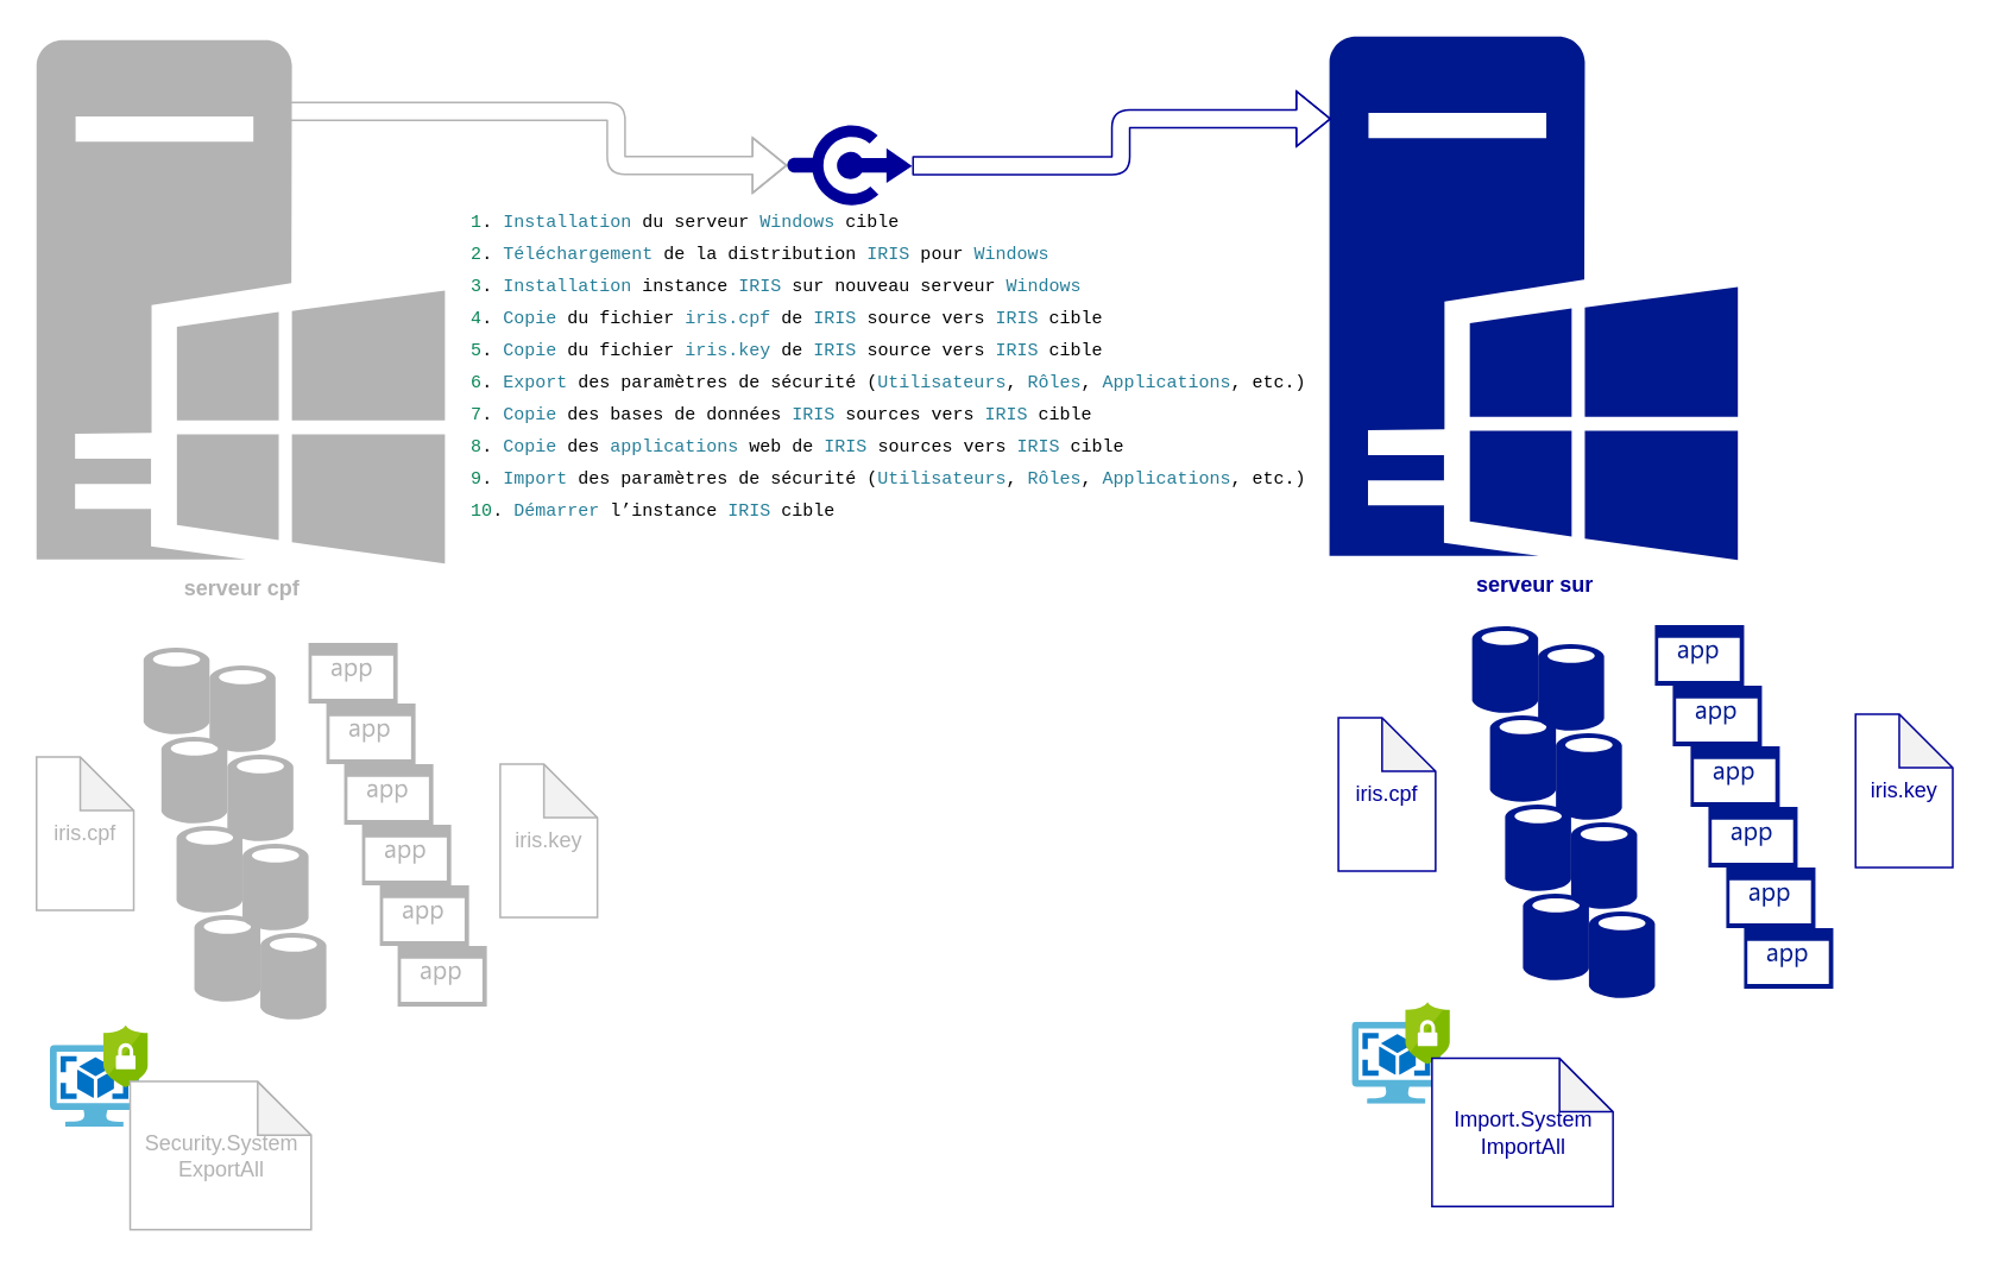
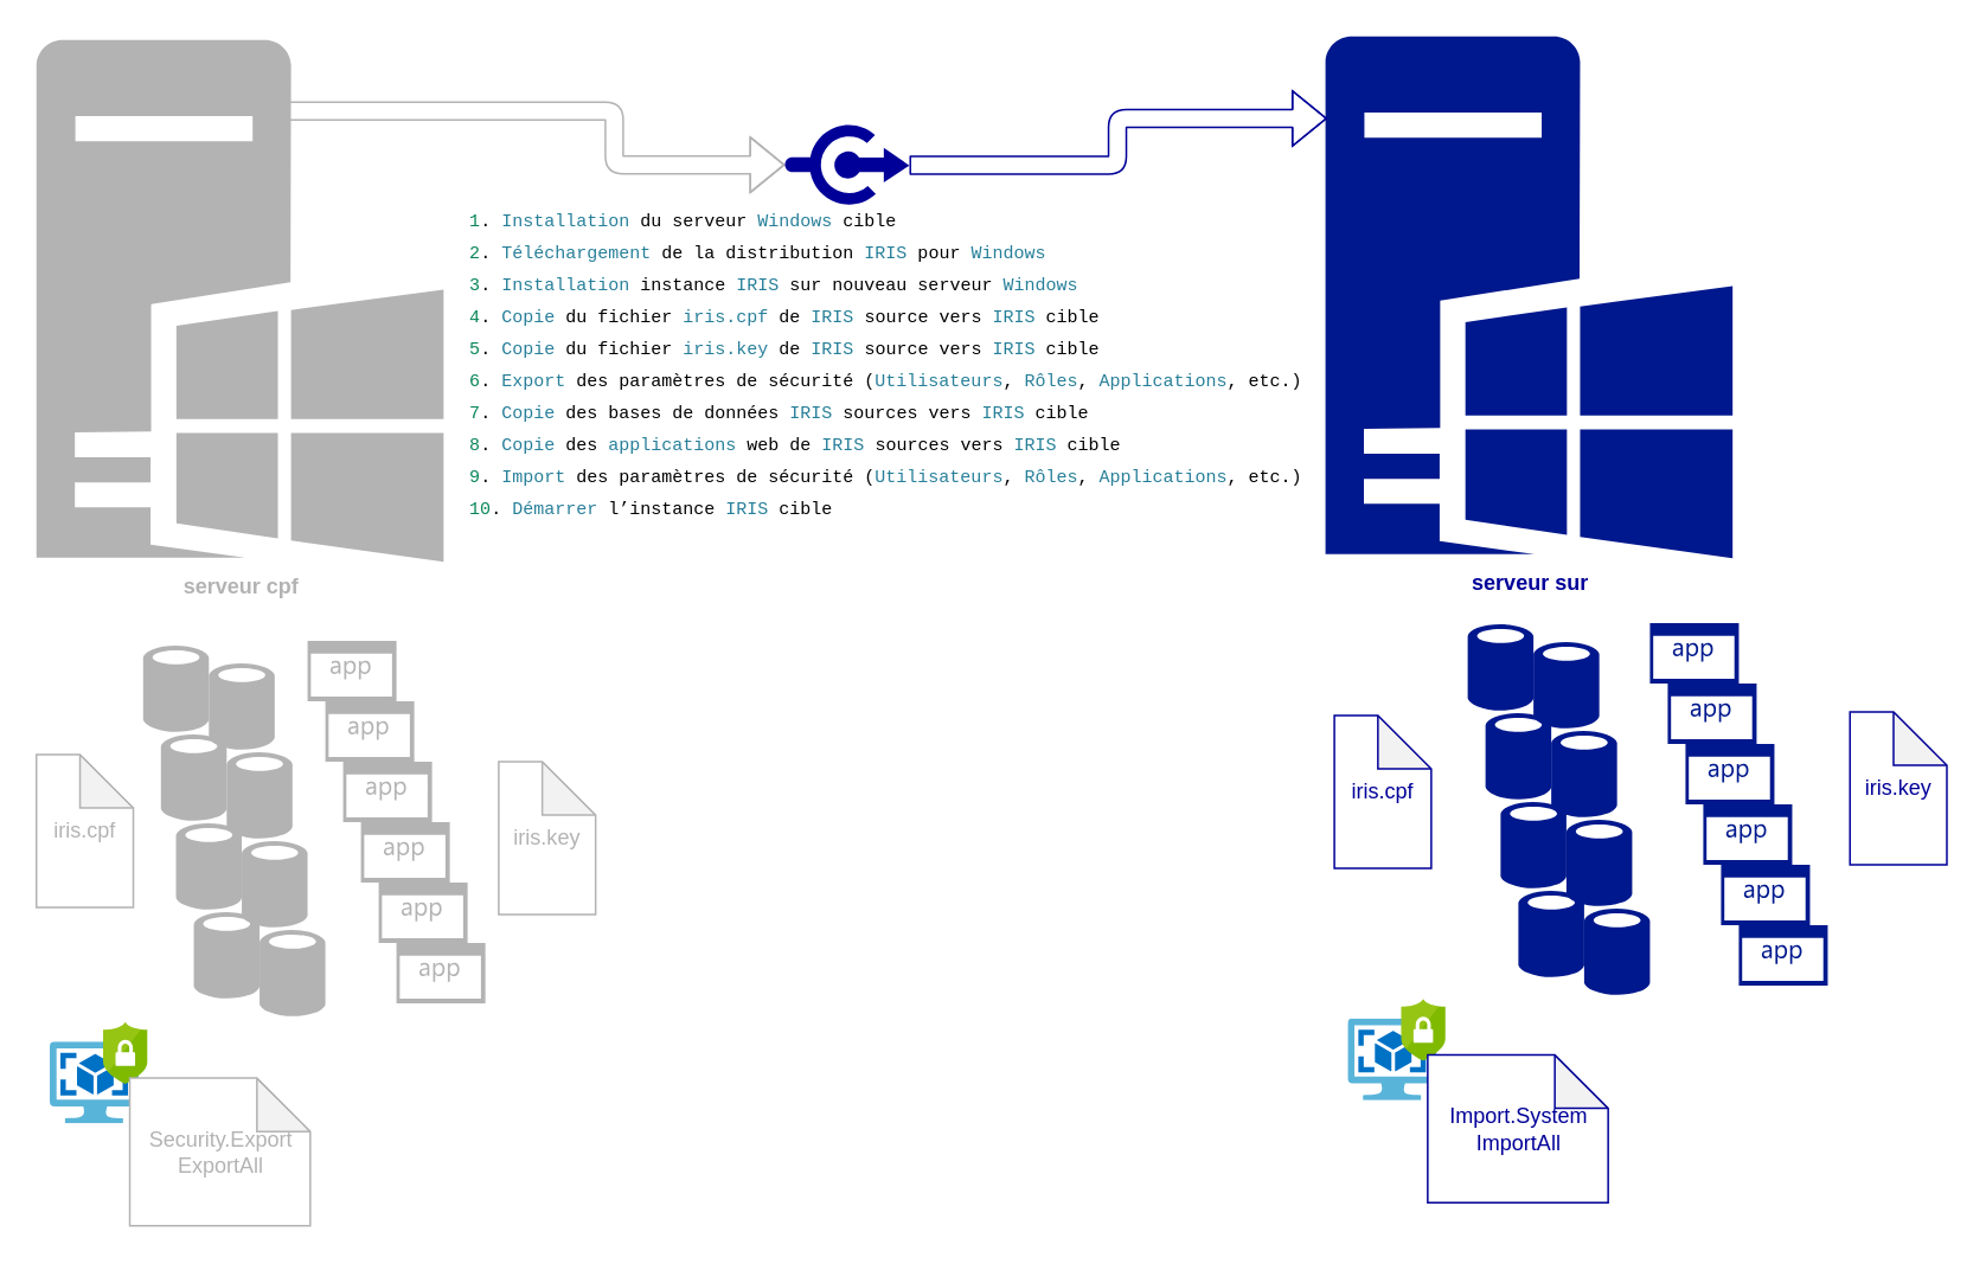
- <mxCell id="39" value="&lt;font color=&quot;#b3b3b3&quot;&gt;Security.System&lt;br&gt;ExportAll&lt;br&gt;&lt;/font&gt;" style="shape=note;whiteSpace=wrap;html=1;backgroundOutline=1;darkOpacity=0.05;strokeColor=#B3B3B3;" parent="1" vertex="1"><mxGeometry x="72.5" y="606" width="101.5" height="83" as="geometry" /></mxCell>
+ <mxCell id="39" value="&lt;font color=&quot;#b3b3b3&quot;&gt;Security.Export&lt;br&gt;ExportAll&lt;br&gt;&lt;/font&gt;" style="shape=note;whiteSpace=wrap;html=1;backgroundOutline=1;darkOpacity=0.05;strokeColor=#B3B3B3;" parent="1" vertex="1"><mxGeometry x="72.5" y="606" width="101.5" height="83" as="geometry" /></mxCell>
